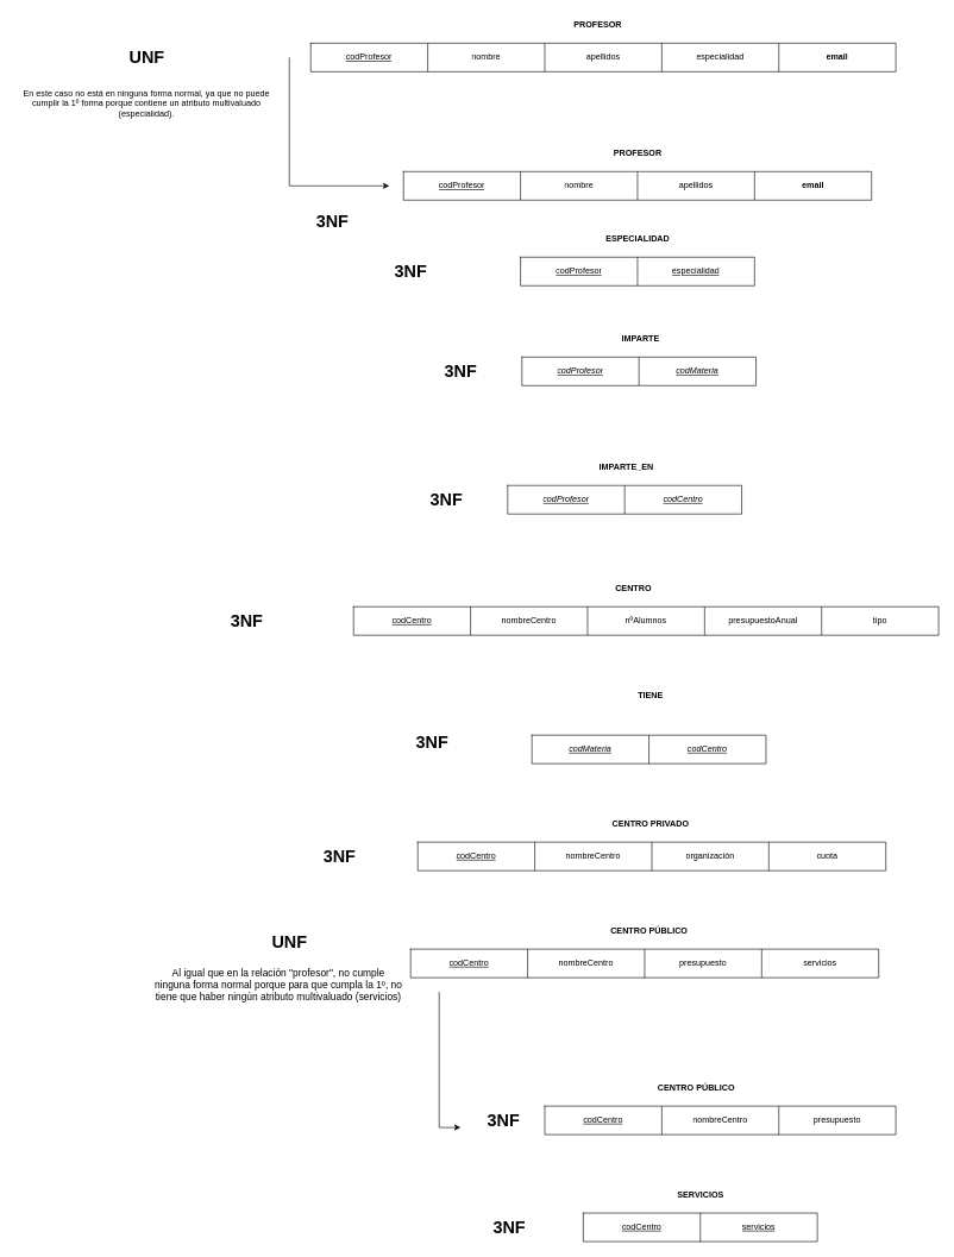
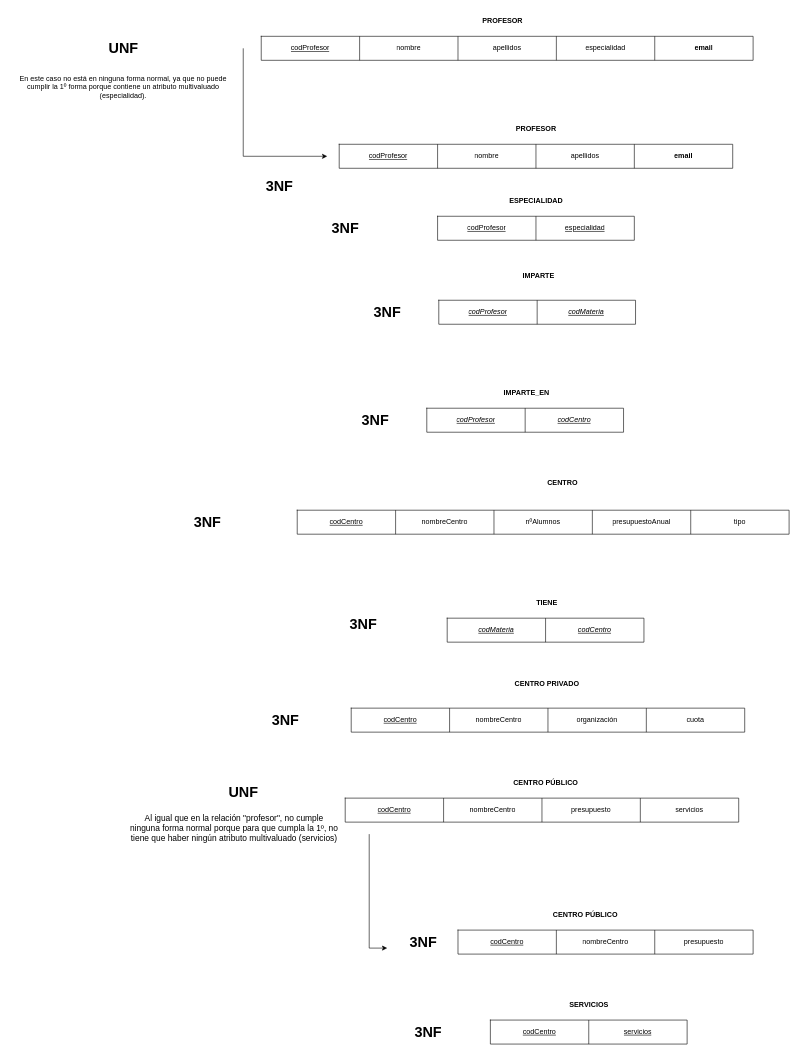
- <mxCell id="15" value="&lt;b&gt;IMPARTE&lt;/b&gt;" style="text;html=1;strokeColor=none;fillColor=none;align=center;verticalAlign=middle;whiteSpace=wrap;rounded=0;" vertex="1" parent="1"><mxGeometry x="774.5" y="460" width="245" height="30" as="geometry" /></mxCell>
+ <mxCell id="15" value="&lt;b&gt;IMPARTE&lt;/b&gt;" style="text;html=1;strokeColor=none;fillColor=none;align=center;verticalAlign=middle;whiteSpace=wrap;rounded=0;" vertex="1" parent="1"><mxGeometry x="774.5" y="445" width="245" height="30" as="geometry" /></mxCell>
- <mxCell id="47" value="&lt;b&gt;CENTRO&lt;/b&gt;" style="text;html=1;strokeColor=none;fillColor=none;align=center;verticalAlign=middle;whiteSpace=wrap;rounded=0;" vertex="1" parent="1"><mxGeometry x="764.5" y="810" width="245" height="30" as="geometry" /></mxCell>
+ <mxCell id="47" value="&lt;b&gt;CENTRO&lt;/b&gt;" style="text;html=1;strokeColor=none;fillColor=none;align=center;verticalAlign=middle;whiteSpace=wrap;rounded=0;" vertex="1" parent="1"><mxGeometry x="814.5" y="790" width="245" height="30" as="geometry" /></mxCell>
- <mxCell id="52" value="&lt;b&gt;TIENE&lt;/b&gt;" style="text;html=1;strokeColor=none;fillColor=none;align=center;verticalAlign=middle;whiteSpace=wrap;rounded=0;" vertex="1" parent="1"><mxGeometry x="788.5" y="960" width="245" height="30" as="geometry" /></mxCell>
+ <mxCell id="52" value="&lt;b&gt;TIENE&lt;/b&gt;" style="text;html=1;strokeColor=none;fillColor=none;align=center;verticalAlign=middle;whiteSpace=wrap;rounded=0;" vertex="1" parent="1"><mxGeometry x="788.5" y="990" width="245" height="30" as="geometry" /></mxCell>
- <mxCell id="59" value="&lt;b&gt;CENTRO PRIVADO&lt;/b&gt;" style="text;html=1;strokeColor=none;fillColor=none;align=center;verticalAlign=middle;whiteSpace=wrap;rounded=0;" vertex="1" parent="1"><mxGeometry x="788.5" y="1140" width="245" height="30" as="geometry" /></mxCell>
+ <mxCell id="59" value="&lt;b&gt;CENTRO PRIVADO&lt;/b&gt;" style="text;html=1;strokeColor=none;fillColor=none;align=center;verticalAlign=middle;whiteSpace=wrap;rounded=0;" vertex="1" parent="1"><mxGeometry x="788.5" y="1125" width="245" height="30" as="geometry" /></mxCell>
